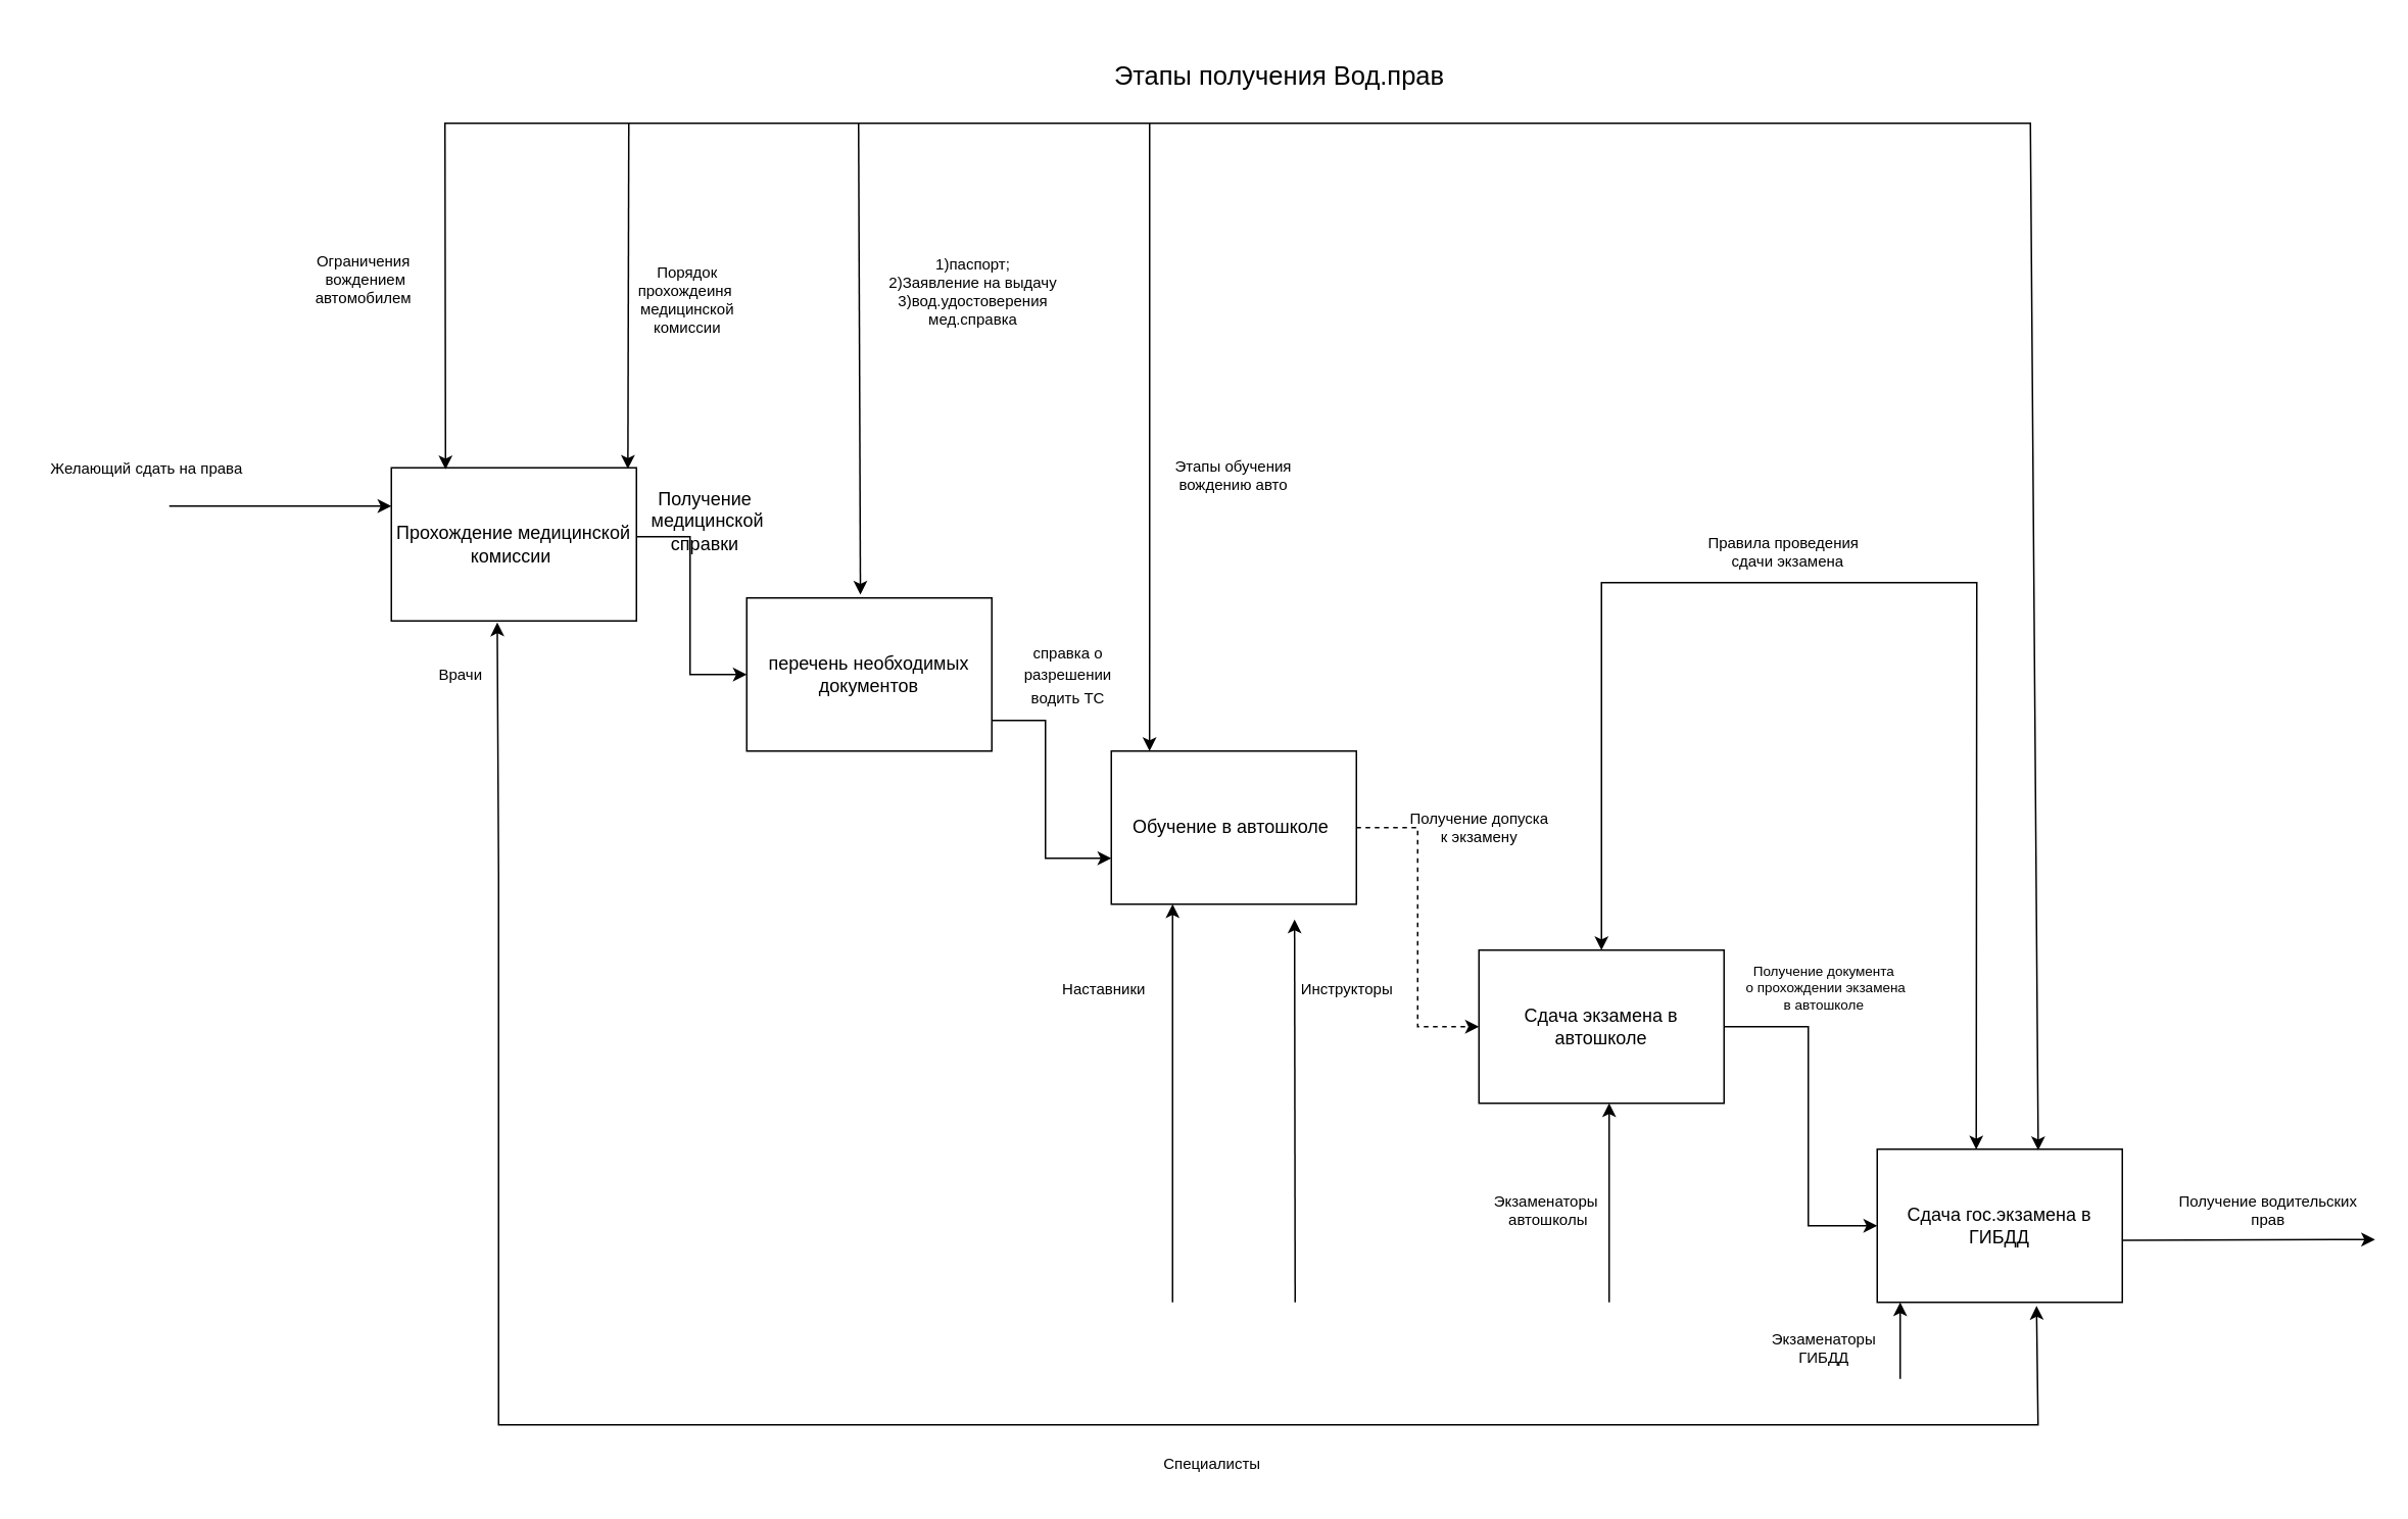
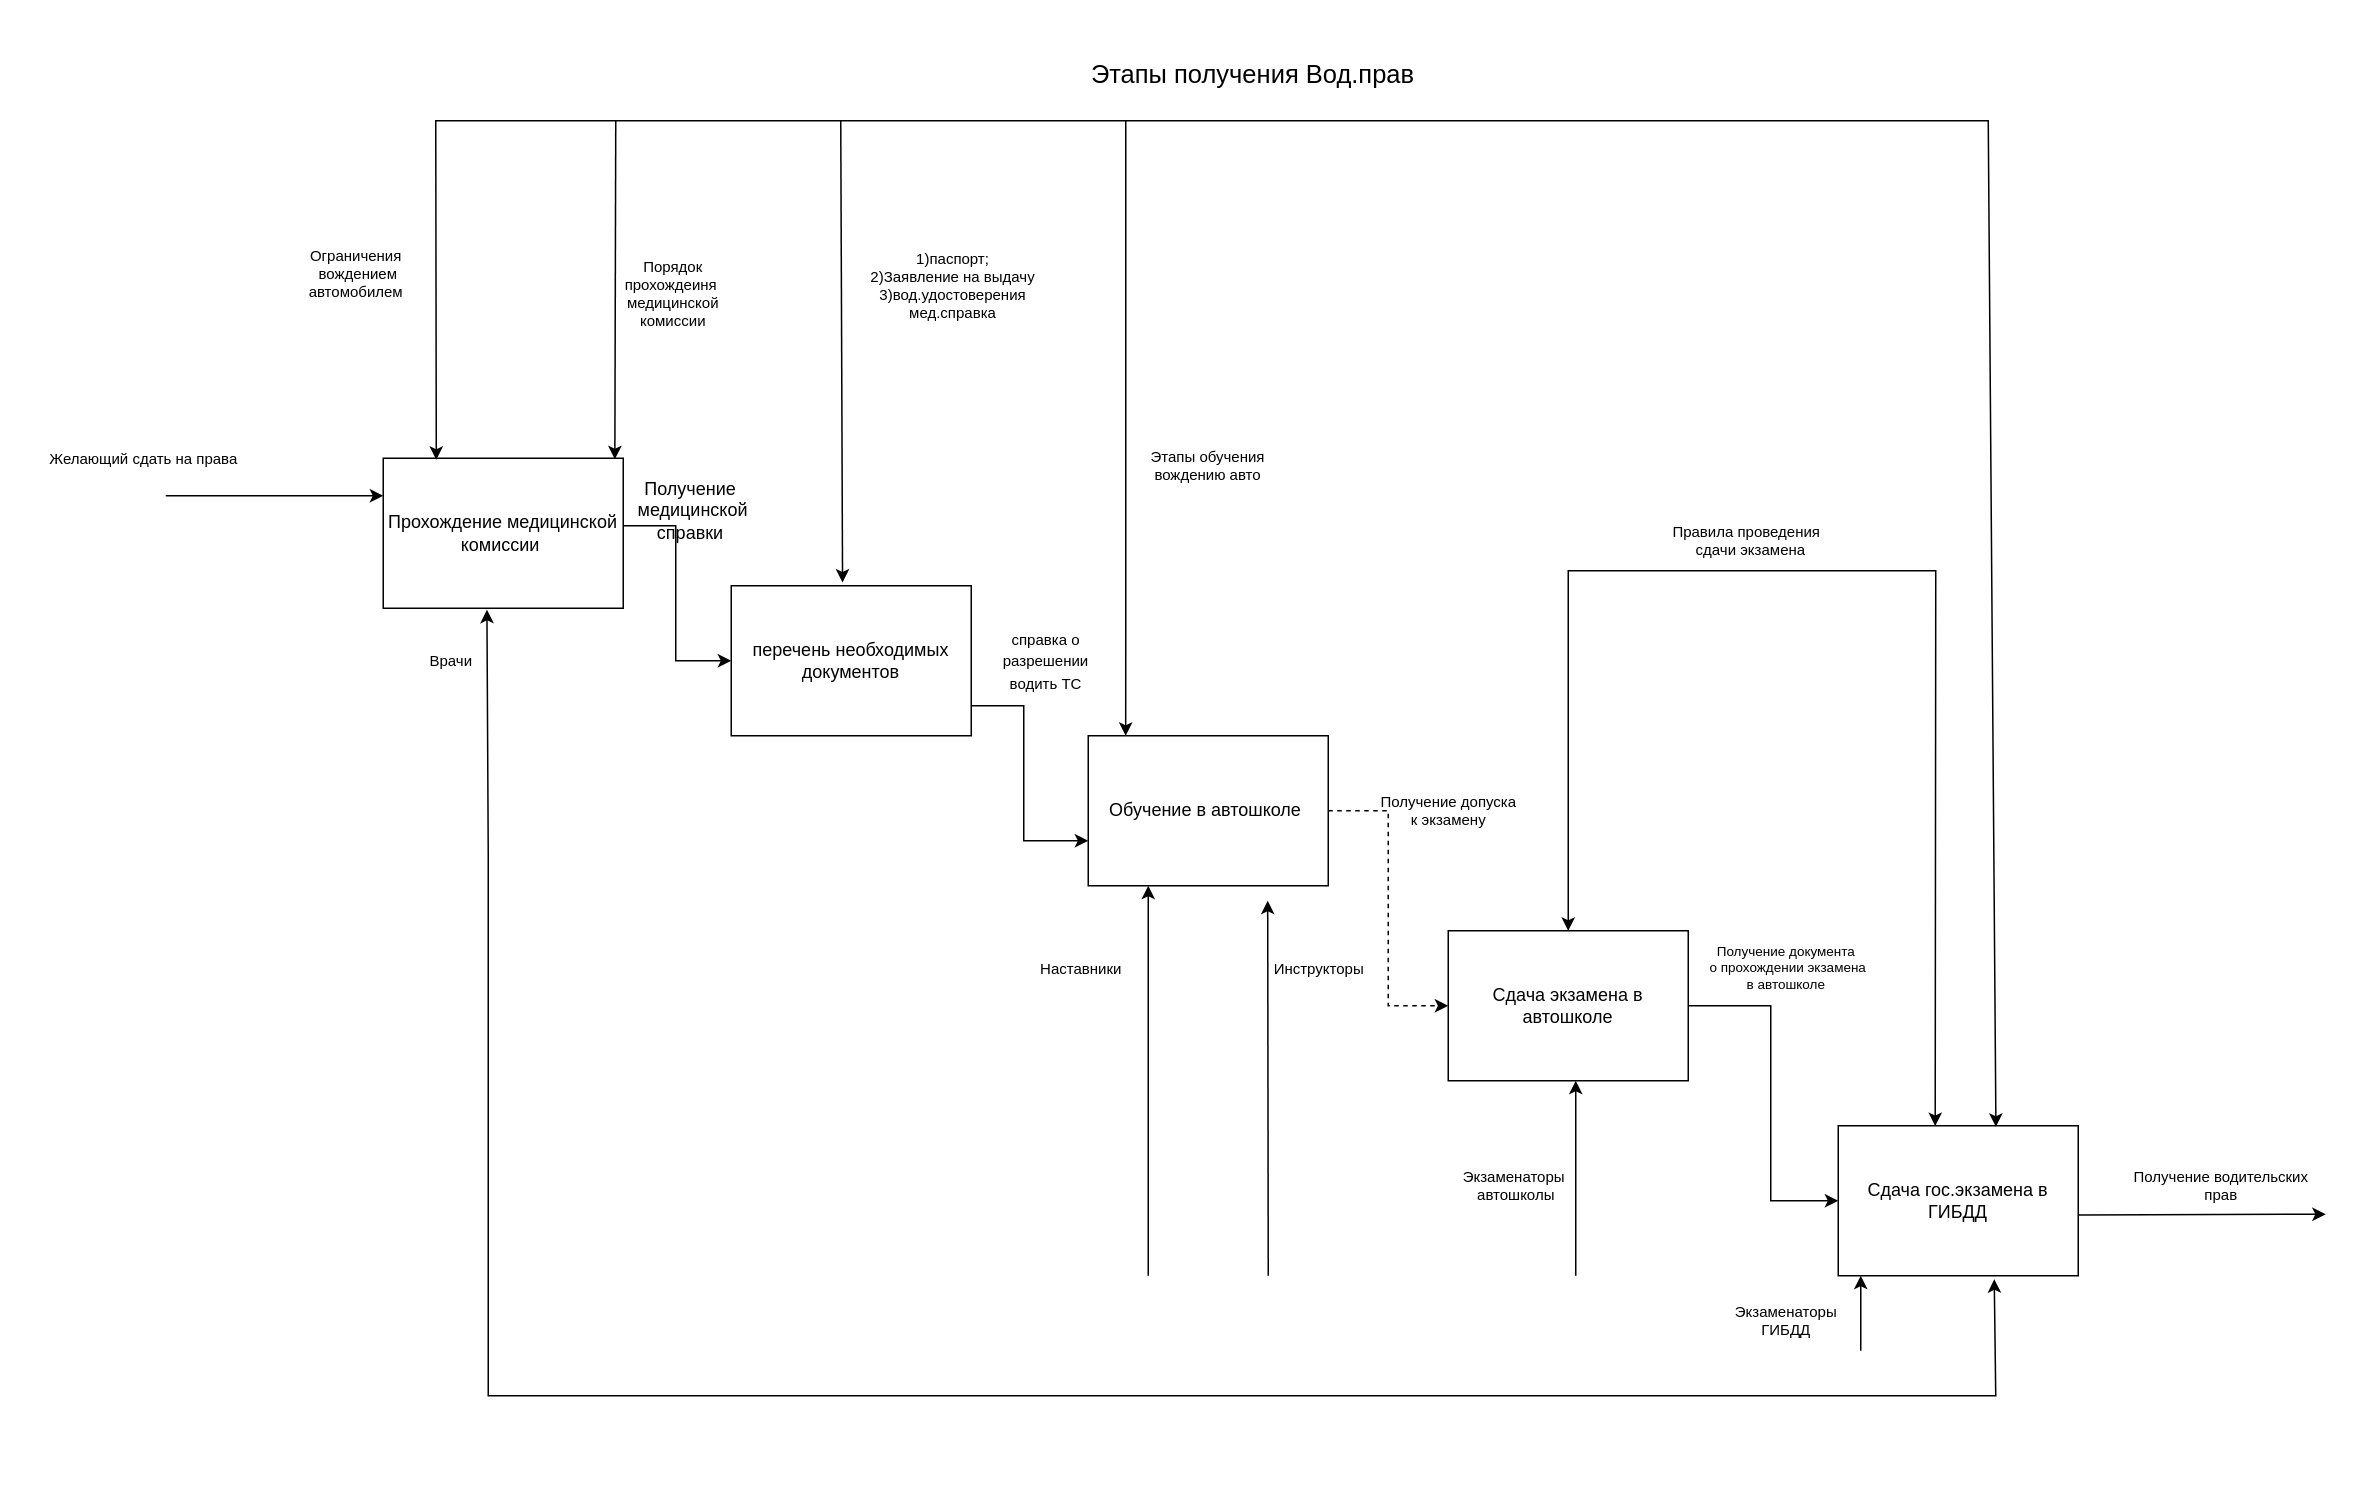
- <mxCell id="17" value="&lt;font style=&quot;font-size: 10px;&quot;&gt;Специалисты&amp;nbsp;&lt;/font&gt;" style="text;html=1;align=center;verticalAlign=middle;resizable=0;points=[];autosize=1;strokeColor=none;fillColor=none;fontSize=9;" vertex="1" parent="1"><mxGeometry x="747" y="940" width="90" height="30" as="geometry" /></mxCell>
